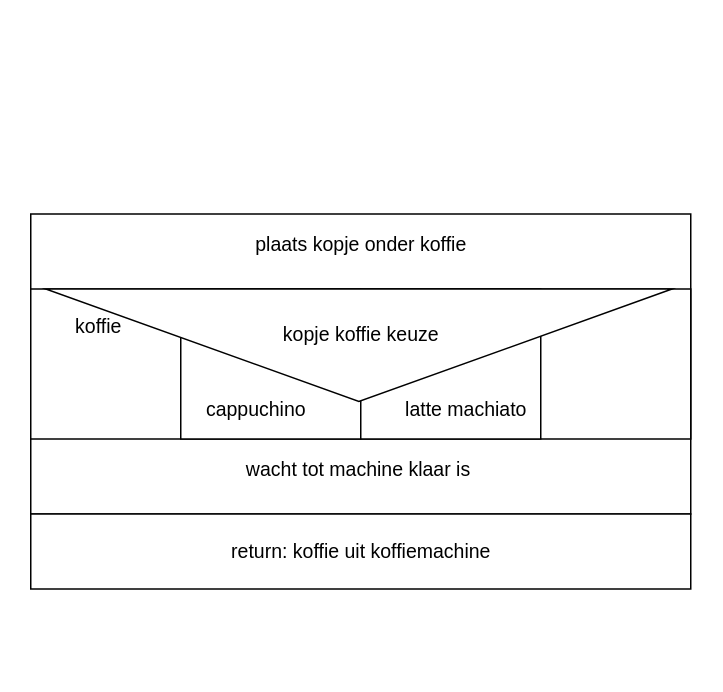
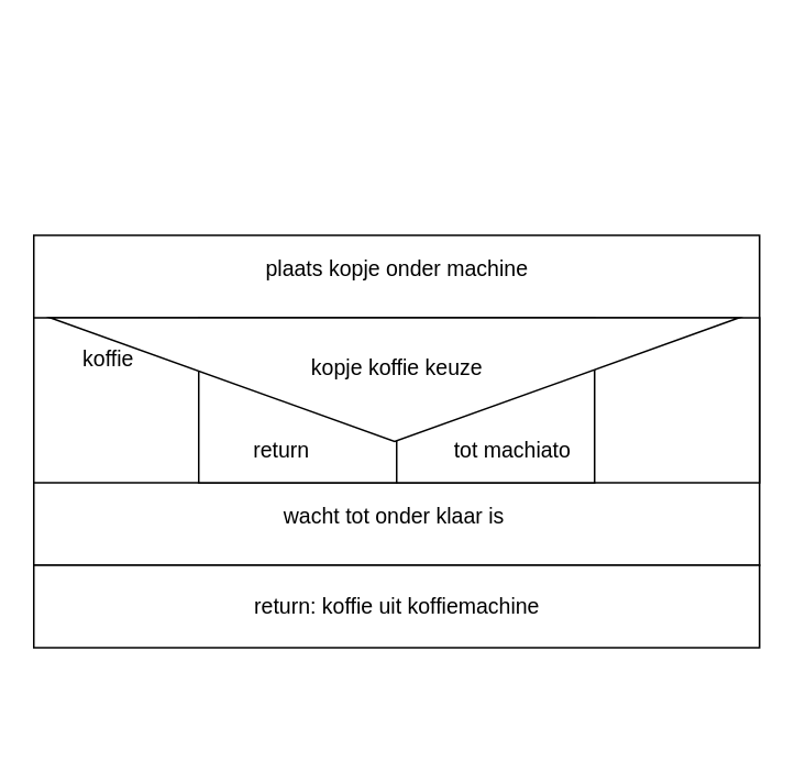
- <mxCell id="10" value="plaats kopje onder koffie" style="text;html=1;resizable=0;autosize=1;align=center;verticalAlign=middle;points=[];fillColor=none;strokeColor=none;rounded=0;fontSize=13;" parent="1" vertex="1"><mxGeometry x="155" y="152" width="170" height="20" as="geometry" /></mxCell>
+ <mxCell id="10" value="plaats kopje onder machine" style="text;html=1;resizable=0;autosize=1;align=center;verticalAlign=middle;points=[];fillColor=none;strokeColor=none;rounded=0;fontSize=13;" parent="1" vertex="1"><mxGeometry x="155" y="152" width="170" height="20" as="geometry" /></mxCell>
- <mxCell id="12" value="cappuchino" style="text;html=1;resizable=0;autosize=1;align=center;verticalAlign=middle;points=[];fillColor=none;strokeColor=none;rounded=0;fontSize=13;" vertex="1" parent="1"><mxGeometry x="130" y="262" width="80" height="20" as="geometry" /></mxCell>
+ <mxCell id="12" value="return" style="text;html=1;resizable=0;autosize=1;align=center;verticalAlign=middle;points=[];fillColor=none;strokeColor=none;rounded=0;fontSize=13;" vertex="1" parent="1"><mxGeometry x="130" y="262" width="80" height="20" as="geometry" /></mxCell>
- <mxCell id="13" value="latte machiato" style="text;html=1;resizable=0;autosize=1;align=center;verticalAlign=middle;points=[];fillColor=none;strokeColor=none;rounded=0;fontSize=13;" vertex="1" parent="1"><mxGeometry x="260" y="262" width="100" height="20" as="geometry" /></mxCell>
+ <mxCell id="13" value="tot machiato" style="text;html=1;resizable=0;autosize=1;align=center;verticalAlign=middle;points=[];fillColor=none;strokeColor=none;rounded=0;fontSize=13;" vertex="1" parent="1"><mxGeometry x="260" y="262" width="100" height="20" as="geometry" /></mxCell>
- <mxCell id="14" value="wacht tot machine klaar is&amp;nbsp;" style="text;html=1;resizable=0;autosize=1;align=center;verticalAlign=middle;points=[];fillColor=none;strokeColor=none;rounded=0;fontSize=13;" vertex="1" parent="1"><mxGeometry x="155" y="302" width="170" height="20" as="geometry" /></mxCell>
+ <mxCell id="14" value="wacht tot onder klaar is&amp;nbsp;" style="text;html=1;resizable=0;autosize=1;align=center;verticalAlign=middle;points=[];fillColor=none;strokeColor=none;rounded=0;fontSize=13;" vertex="1" parent="1"><mxGeometry x="155" y="302" width="170" height="20" as="geometry" /></mxCell>
